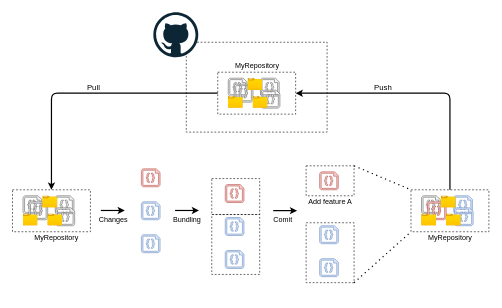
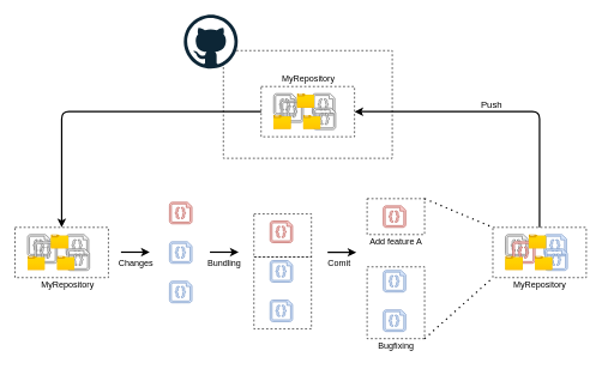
- <mxCell id="54" value="Pull" style="text;html=1;align=center;verticalAlign=middle;resizable=0;points=[];autosize=1;fontSize=13;" vertex="1" parent="1"><mxGeometry x="135" y="135" width="40" height="20" as="geometry" /></mxCell>
- <mxCell id="55" value="Push" style="text;html=1;align=center;verticalAlign=middle;resizable=0;points=[];autosize=1;fontSize=13;" vertex="1" parent="1"><mxGeometry x="612.5" y="135" width="50" height="20" as="geometry" /></mxCell>
+ <mxCell id="55" value="Push" style="text;html=1;align=center;verticalAlign=middle;resizable=0;points=[];autosize=1;fontSize=13;" vertex="1" parent="1"><mxGeometry x="657.5" y="135" width="50" height="20" as="geometry" /></mxCell>
+ <mxCell id="41" value="Bugfixing" style="text;html=1;align=center;verticalAlign=middle;resizable=0;points=[];autosize=1;" vertex="1" parent="1"><mxGeometry x="520" y="471.25" width="60" height="20" as="geometry" /></mxCell>
